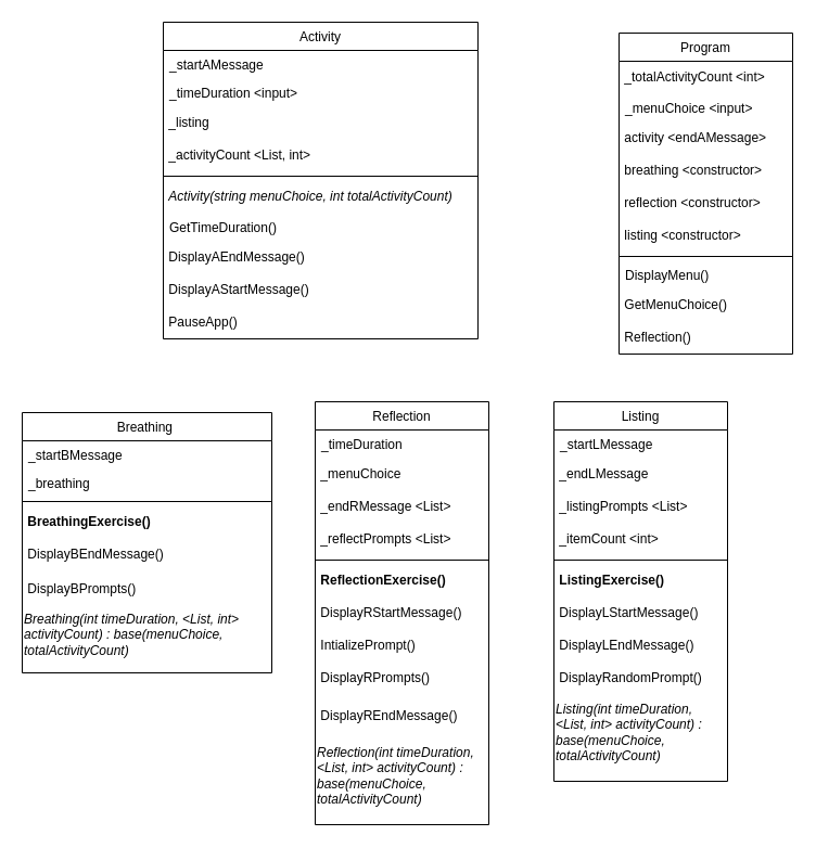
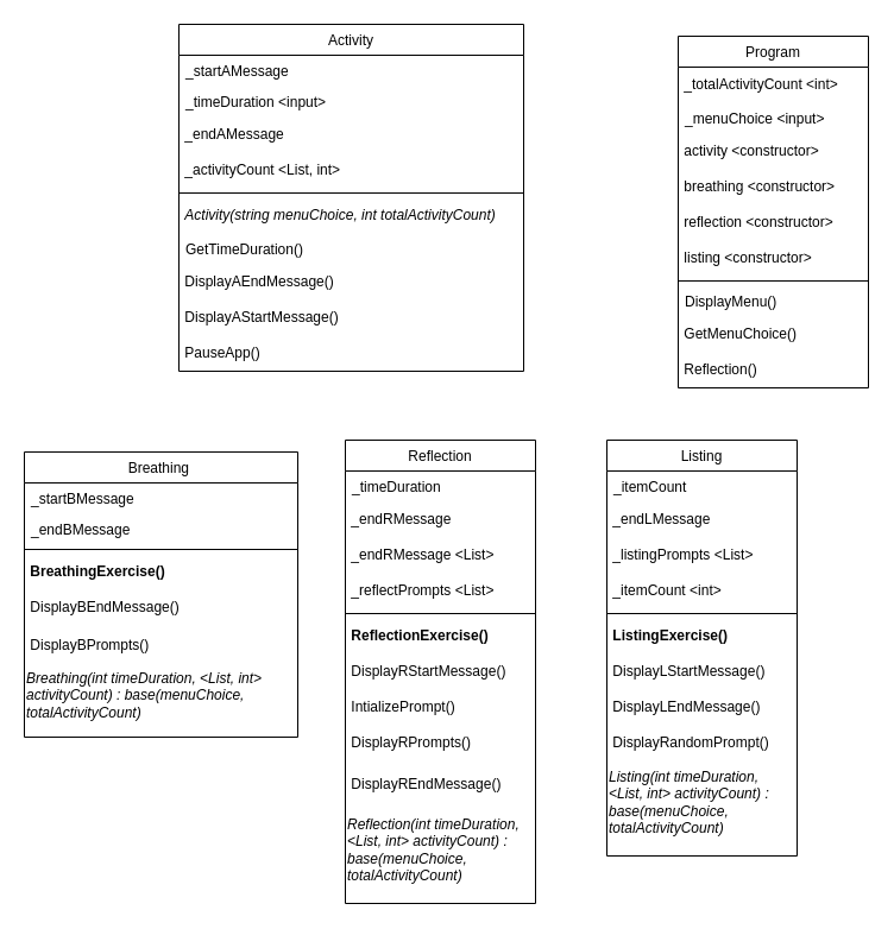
- <mxCell id="5" value="&amp;nbsp;_listing" style="text;html=1;align=left;verticalAlign=middle;whiteSpace=wrap;rounded=0;" vertex="1" parent="2"><mxGeometry y="78" width="290" height="30" as="geometry" /></mxCell>
+ <mxCell id="5" value="&amp;nbsp;_endAMessage" style="text;html=1;align=left;verticalAlign=middle;whiteSpace=wrap;rounded=0;" vertex="1" parent="2"><mxGeometry y="78" width="290" height="30" as="geometry" /></mxCell>
- <mxCell id="36" value="&amp;nbsp;activity &amp;lt;endAMessage&amp;gt;" style="text;html=1;align=left;verticalAlign=middle;whiteSpace=wrap;rounded=0;" vertex="1" parent="33"><mxGeometry y="82" width="160" height="30" as="geometry" /></mxCell>
+ <mxCell id="36" value="&amp;nbsp;activity &amp;lt;constructor&amp;gt;" style="text;html=1;align=left;verticalAlign=middle;whiteSpace=wrap;rounded=0;" vertex="1" parent="33"><mxGeometry y="82" width="160" height="30" as="geometry" /></mxCell>
- <mxCell id="45" value="_startLMessage" style="text;align=left;verticalAlign=top;spacingLeft=4;spacingRight=4;overflow=hidden;rotatable=0;points=[[0,0.5],[1,0.5]];portConstraint=eastwest;" vertex="1" parent="44"><mxGeometry y="26" width="160" height="26" as="geometry" /></mxCell>
+ <mxCell id="45" value="_itemCount" style="text;align=left;verticalAlign=top;spacingLeft=4;spacingRight=4;overflow=hidden;rotatable=0;points=[[0,0.5],[1,0.5]];portConstraint=eastwest;" vertex="1" parent="44"><mxGeometry y="26" width="160" height="26" as="geometry" /></mxCell>
- <mxCell id="23" value="&amp;nbsp;_menuChoice" style="text;html=1;align=left;verticalAlign=middle;whiteSpace=wrap;rounded=0;" vertex="1" parent="21"><mxGeometry y="52" width="160" height="30" as="geometry" /></mxCell>
+ <mxCell id="23" value="&amp;nbsp;_endRMessage" style="text;html=1;align=left;verticalAlign=middle;whiteSpace=wrap;rounded=0;" vertex="1" parent="21"><mxGeometry y="52" width="160" height="30" as="geometry" /></mxCell>
- <mxCell id="15" value="_breathing" style="text;align=left;verticalAlign=top;spacingLeft=4;spacingRight=4;overflow=hidden;rotatable=0;points=[[0,0.5],[1,0.5]];portConstraint=eastwest;rounded=0;shadow=0;html=0;" parent="13" vertex="1"><mxGeometry y="52" width="230" height="26" as="geometry" /></mxCell>
+ <mxCell id="15" value="_endBMessage" style="text;align=left;verticalAlign=top;spacingLeft=4;spacingRight=4;overflow=hidden;rotatable=0;points=[[0,0.5],[1,0.5]];portConstraint=eastwest;rounded=0;shadow=0;html=0;" parent="13" vertex="1"><mxGeometry y="52" width="230" height="26" as="geometry" /></mxCell>
